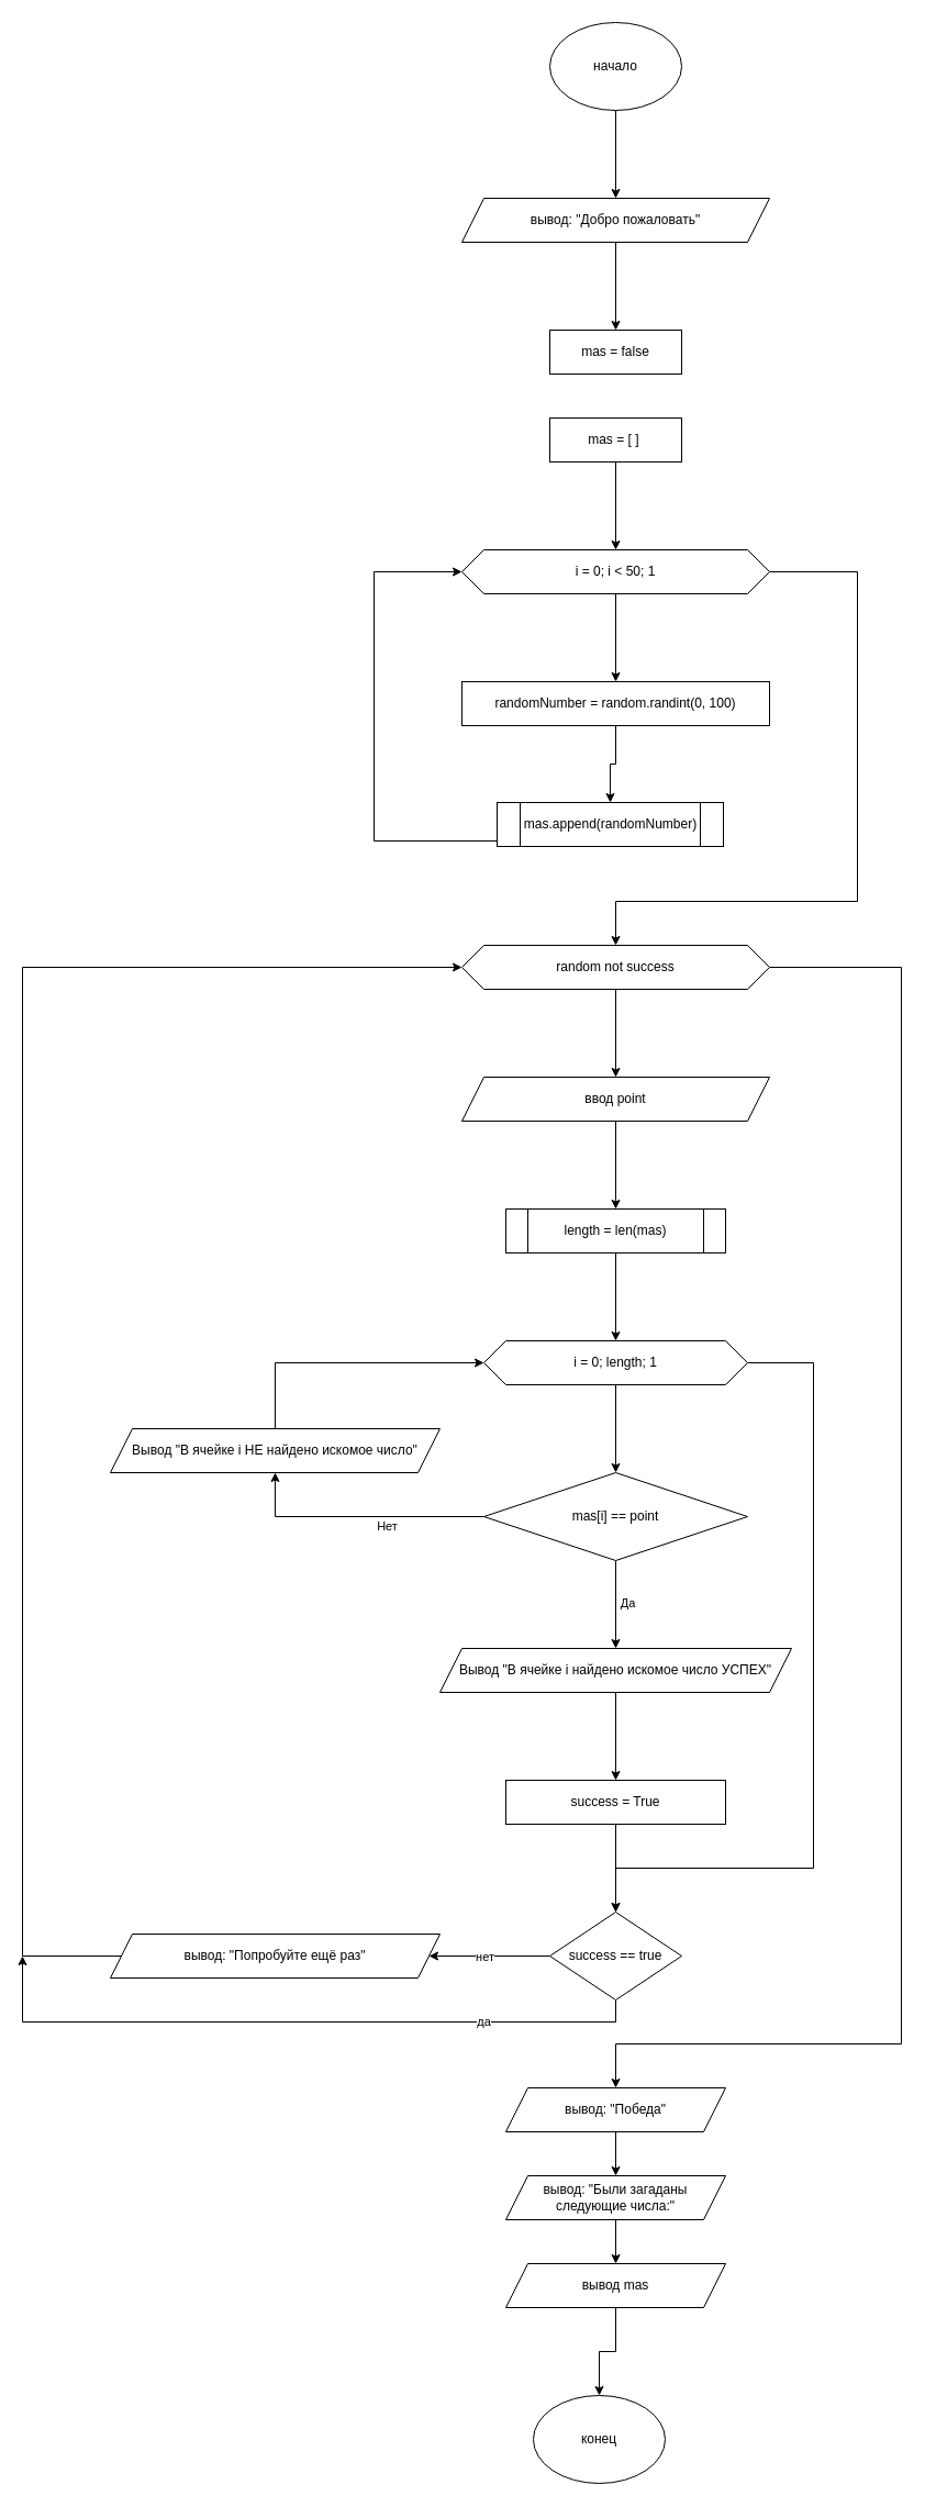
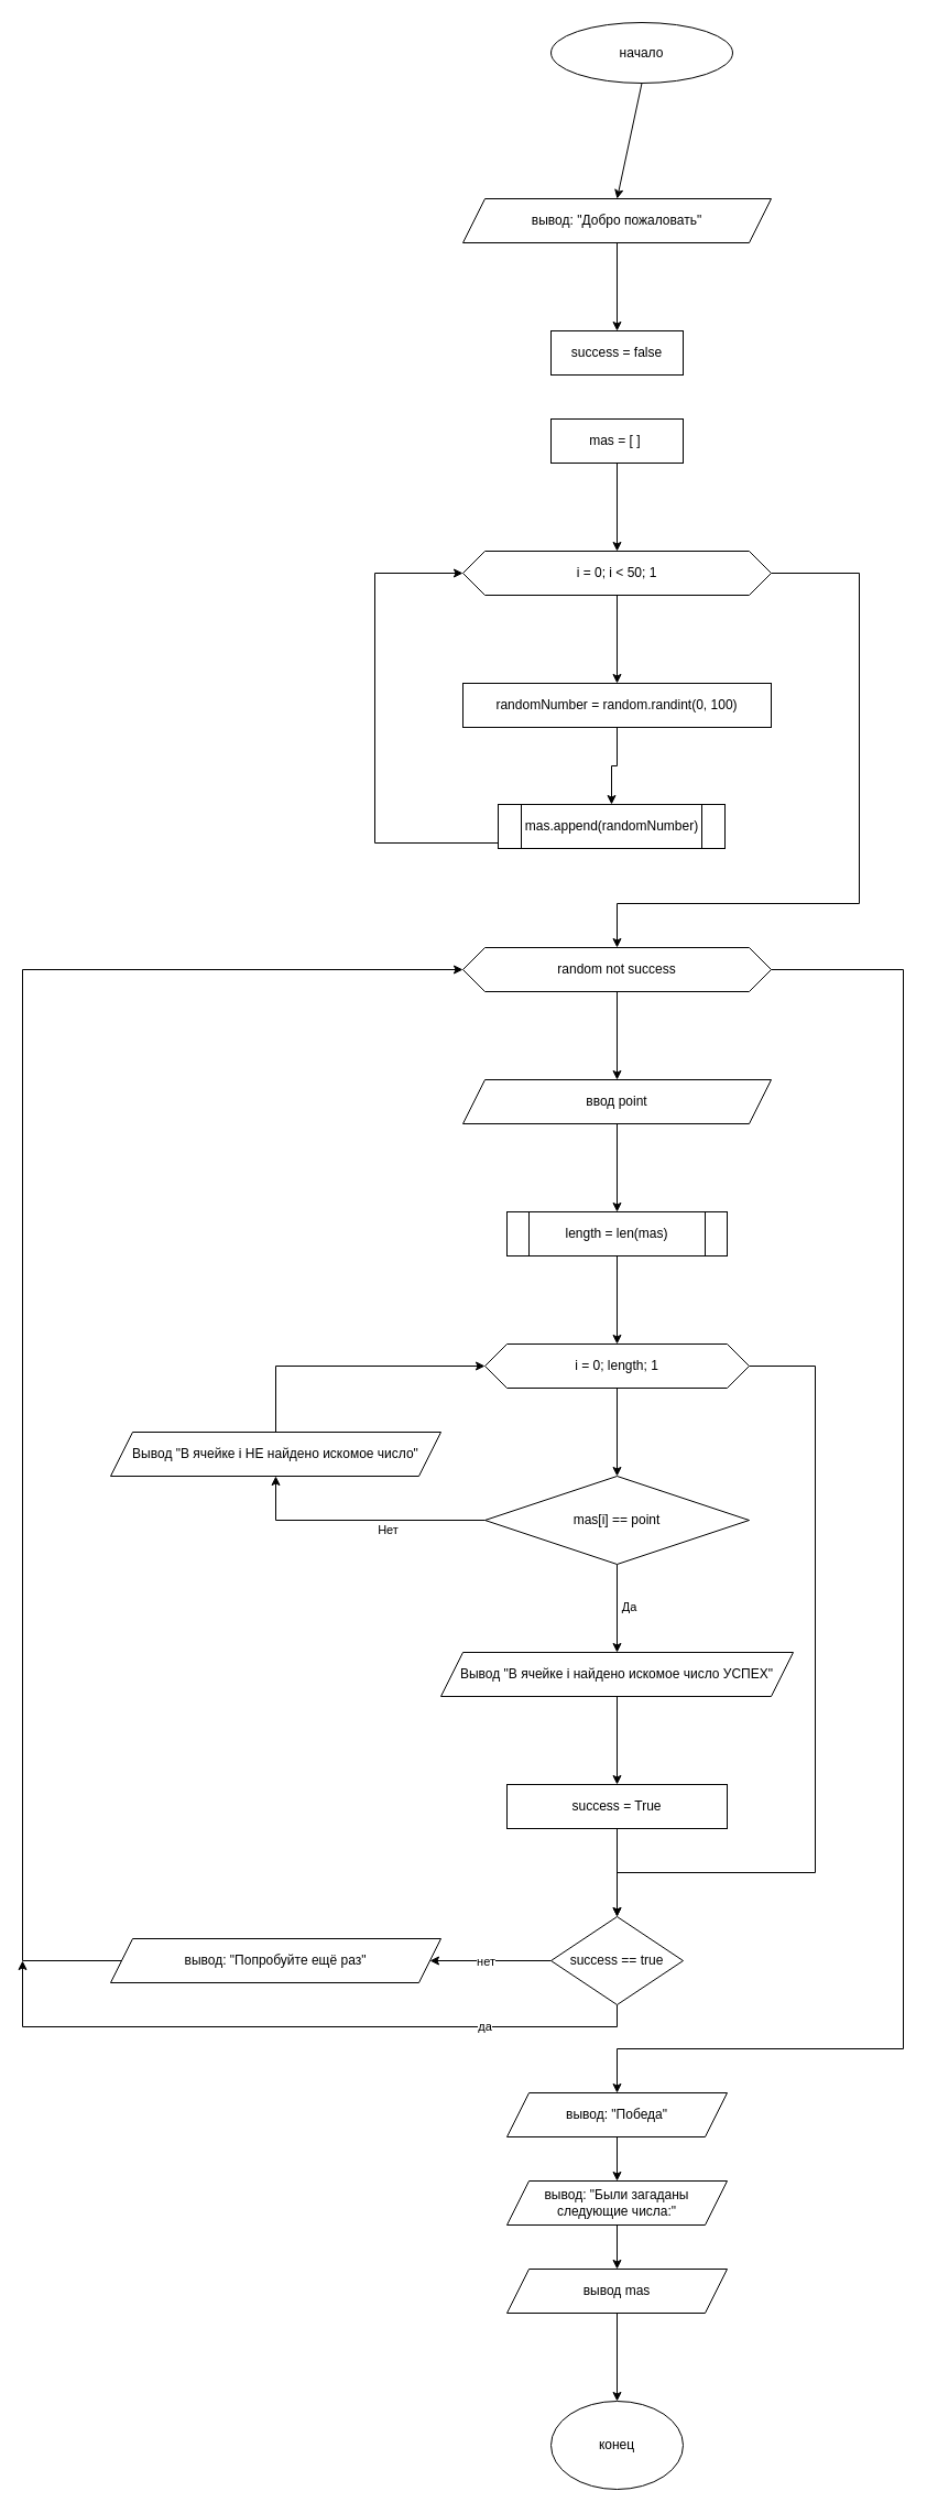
- <mxCell id="2" value="начало" style="ellipse;whiteSpace=wrap;html=1;" vertex="1" parent="1"><mxGeometry x="500" y="20" width="120" height="80" as="geometry" /></mxCell>
+ <mxCell id="2" value="начало" style="ellipse;whiteSpace=wrap;html=1;" vertex="1" parent="1"><mxGeometry x="500" y="20" width="165" height="55" as="geometry" /></mxCell>
- <mxCell id="6" value="mas = false" style="rounded=0;whiteSpace=wrap;html=1;" vertex="1" parent="1"><mxGeometry x="500" y="300" width="120" height="40" as="geometry" /></mxCell>
+ <mxCell id="6" value="success = false" style="rounded=0;whiteSpace=wrap;html=1;" vertex="1" parent="1"><mxGeometry x="500" y="300" width="120" height="40" as="geometry" /></mxCell>
- <mxCell id="50" value="конец" style="ellipse;whiteSpace=wrap;html=1;" vertex="1" parent="1"><mxGeometry x="485" y="2180" width="120" height="80" as="geometry" /></mxCell>
+ <mxCell id="50" value="конец" style="ellipse;whiteSpace=wrap;html=1;" vertex="1" parent="1"><mxGeometry x="500" y="2180" width="120" height="80" as="geometry" /></mxCell>
